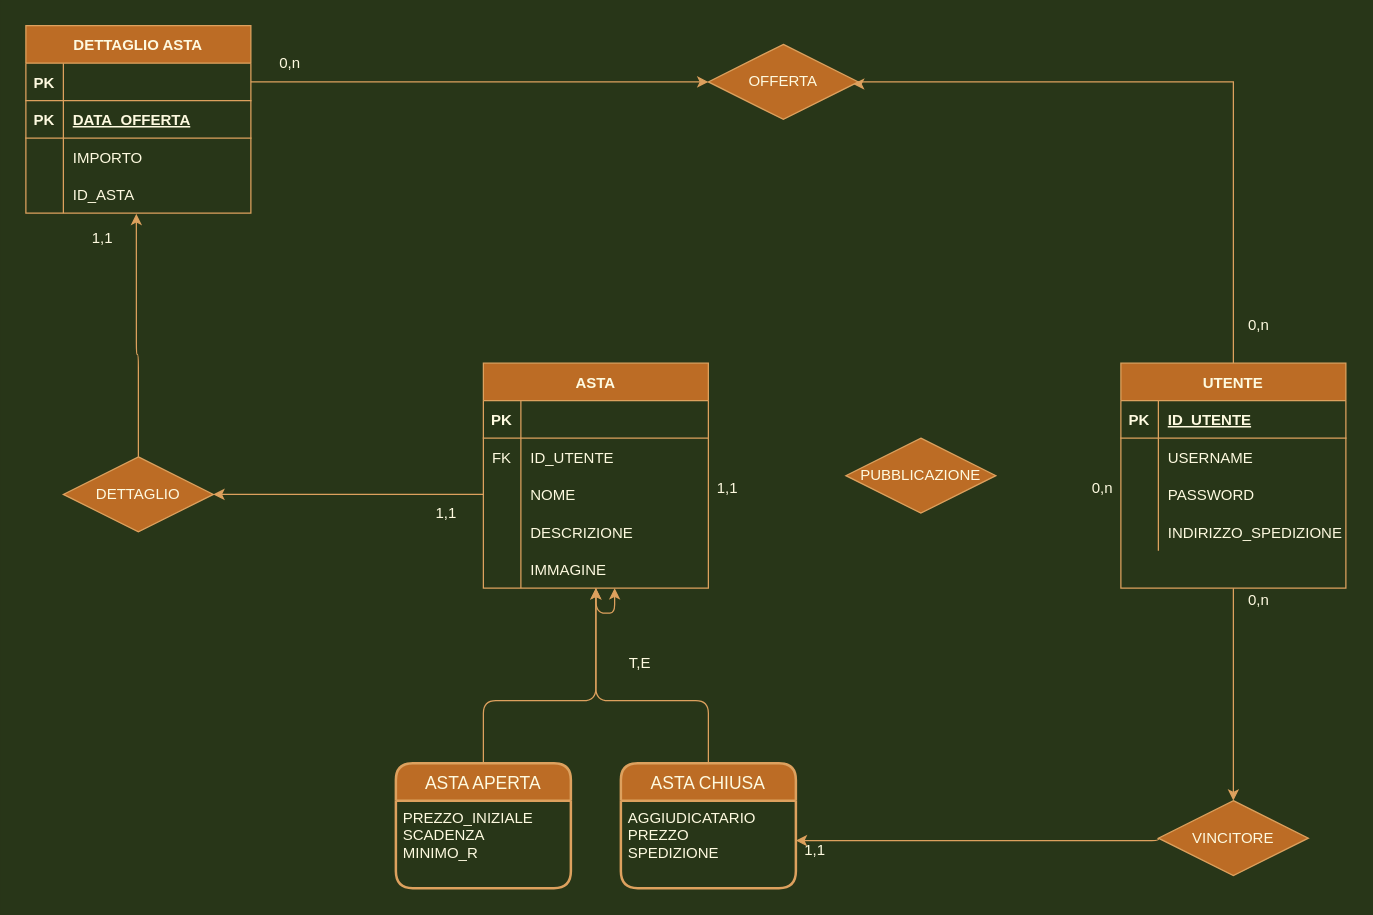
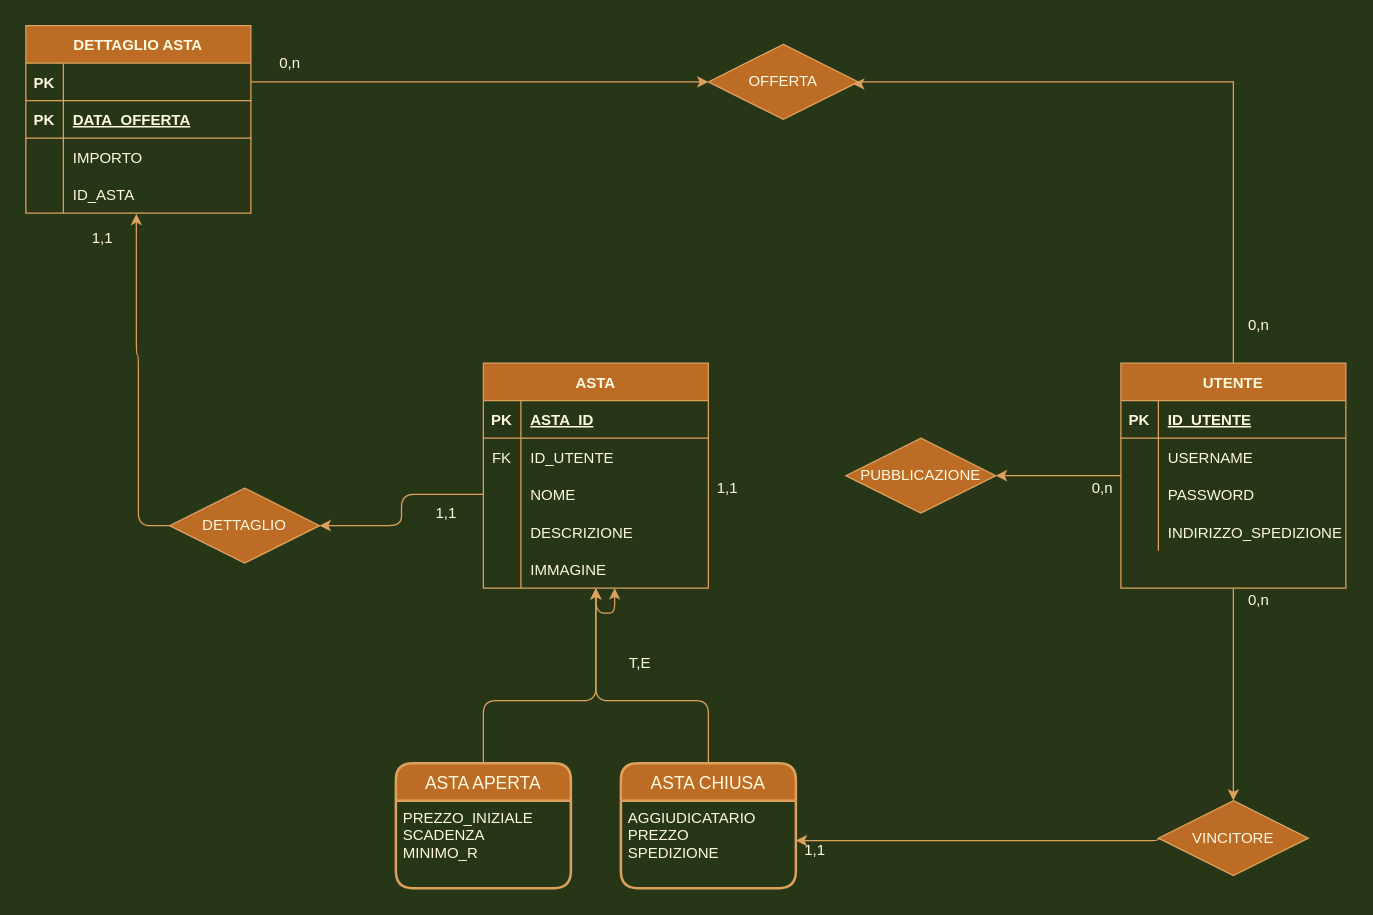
+ <mxCell id="23" value="ASTA_ID" style="shape=partialRectangle;connectable=0;fillColor=none;top=0;left=0;bottom=0;right=0;align=left;spacingLeft=6;fontStyle=5;overflow=hidden;strokeColor=#DDA15E;fontColor=#FEFAE0;" parent="21" vertex="1"><mxGeometry x="30" width="150" height="30" as="geometry" /></mxCell>
+ <mxCell id="2" style="edgeStyle=orthogonalEdgeStyle;curved=0;rounded=1;sketch=0;orthogonalLoop=1;jettySize=auto;html=1;entryX=1;entryY=0.5;entryDx=0;entryDy=0;strokeColor=#DDA15E;fillColor=#BC6C25;fontColor=#FEFAE0;labelBackgroundColor=#283618;" parent="1" source="5" target="56" edge="1"><mxGeometry relative="1" as="geometry" /></mxCell>
- <mxCell id="55" value="DETTAGLIO" style="shape=rhombus;perimeter=rhombusPerimeter;whiteSpace=wrap;html=1;align=center;rounded=0;sketch=0;strokeColor=#DDA15E;fillColor=#BC6C25;fontColor=#FEFAE0;" parent="1" vertex="1"><mxGeometry x="50" y="365" width="120" height="60" as="geometry" /></mxCell>
+ <mxCell id="55" value="DETTAGLIO" style="shape=rhombus;perimeter=rhombusPerimeter;whiteSpace=wrap;html=1;align=center;rounded=0;sketch=0;strokeColor=#DDA15E;fillColor=#BC6C25;fontColor=#FEFAE0;" parent="1" vertex="1"><mxGeometry x="135" y="390" width="120" height="60" as="geometry" /></mxCell>
